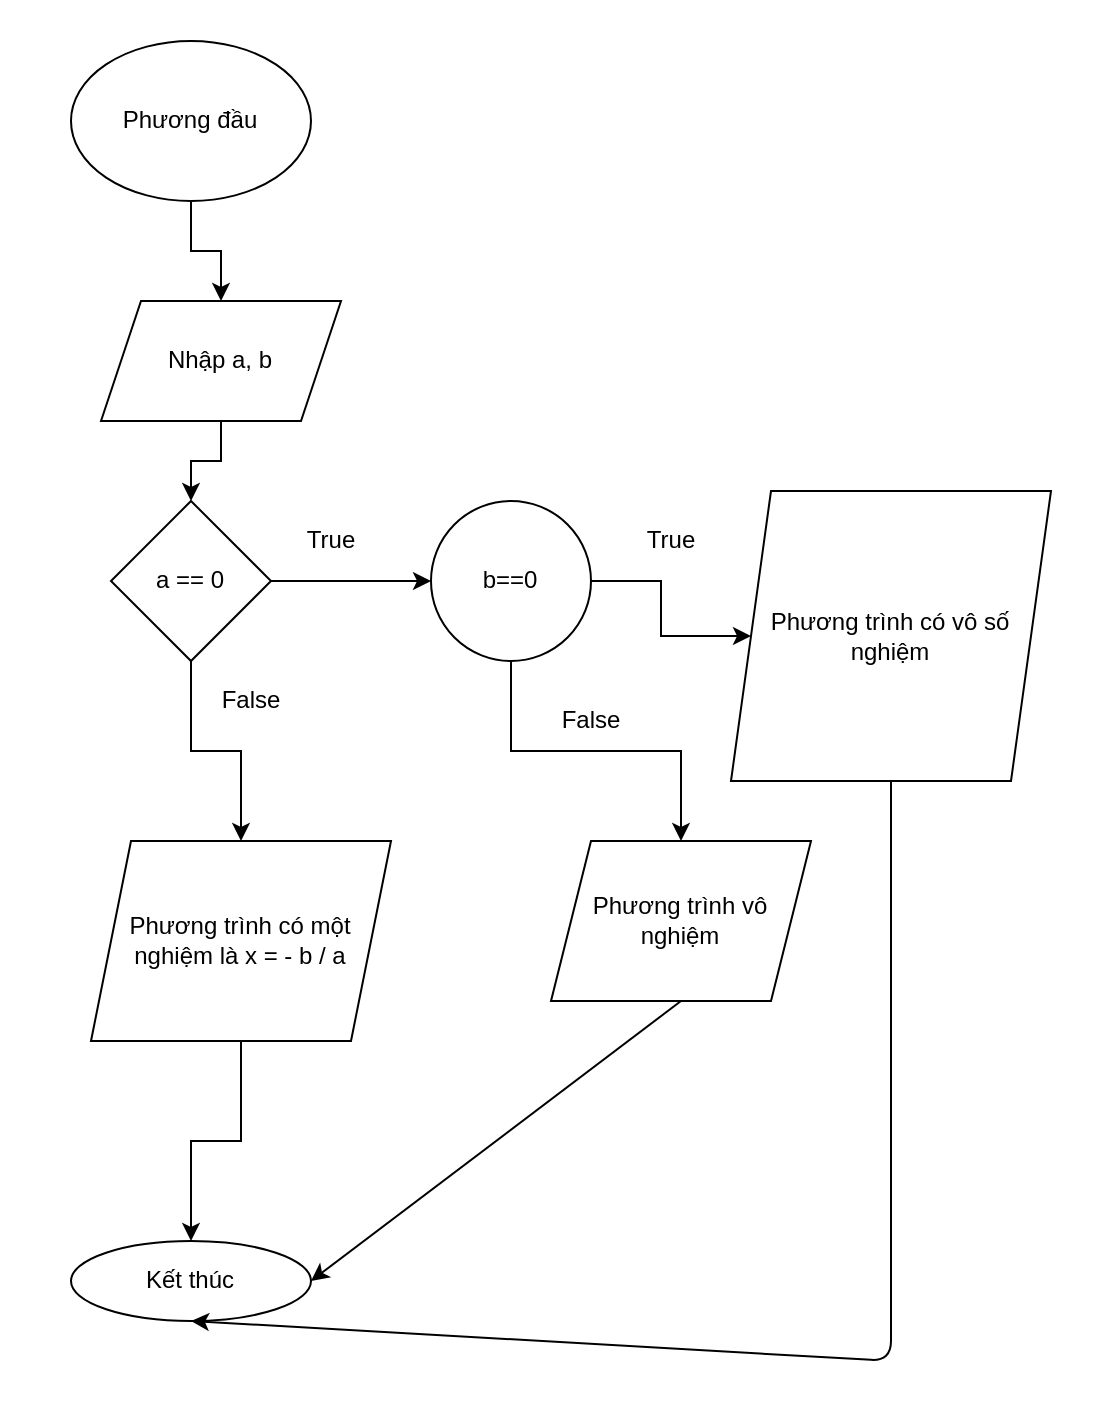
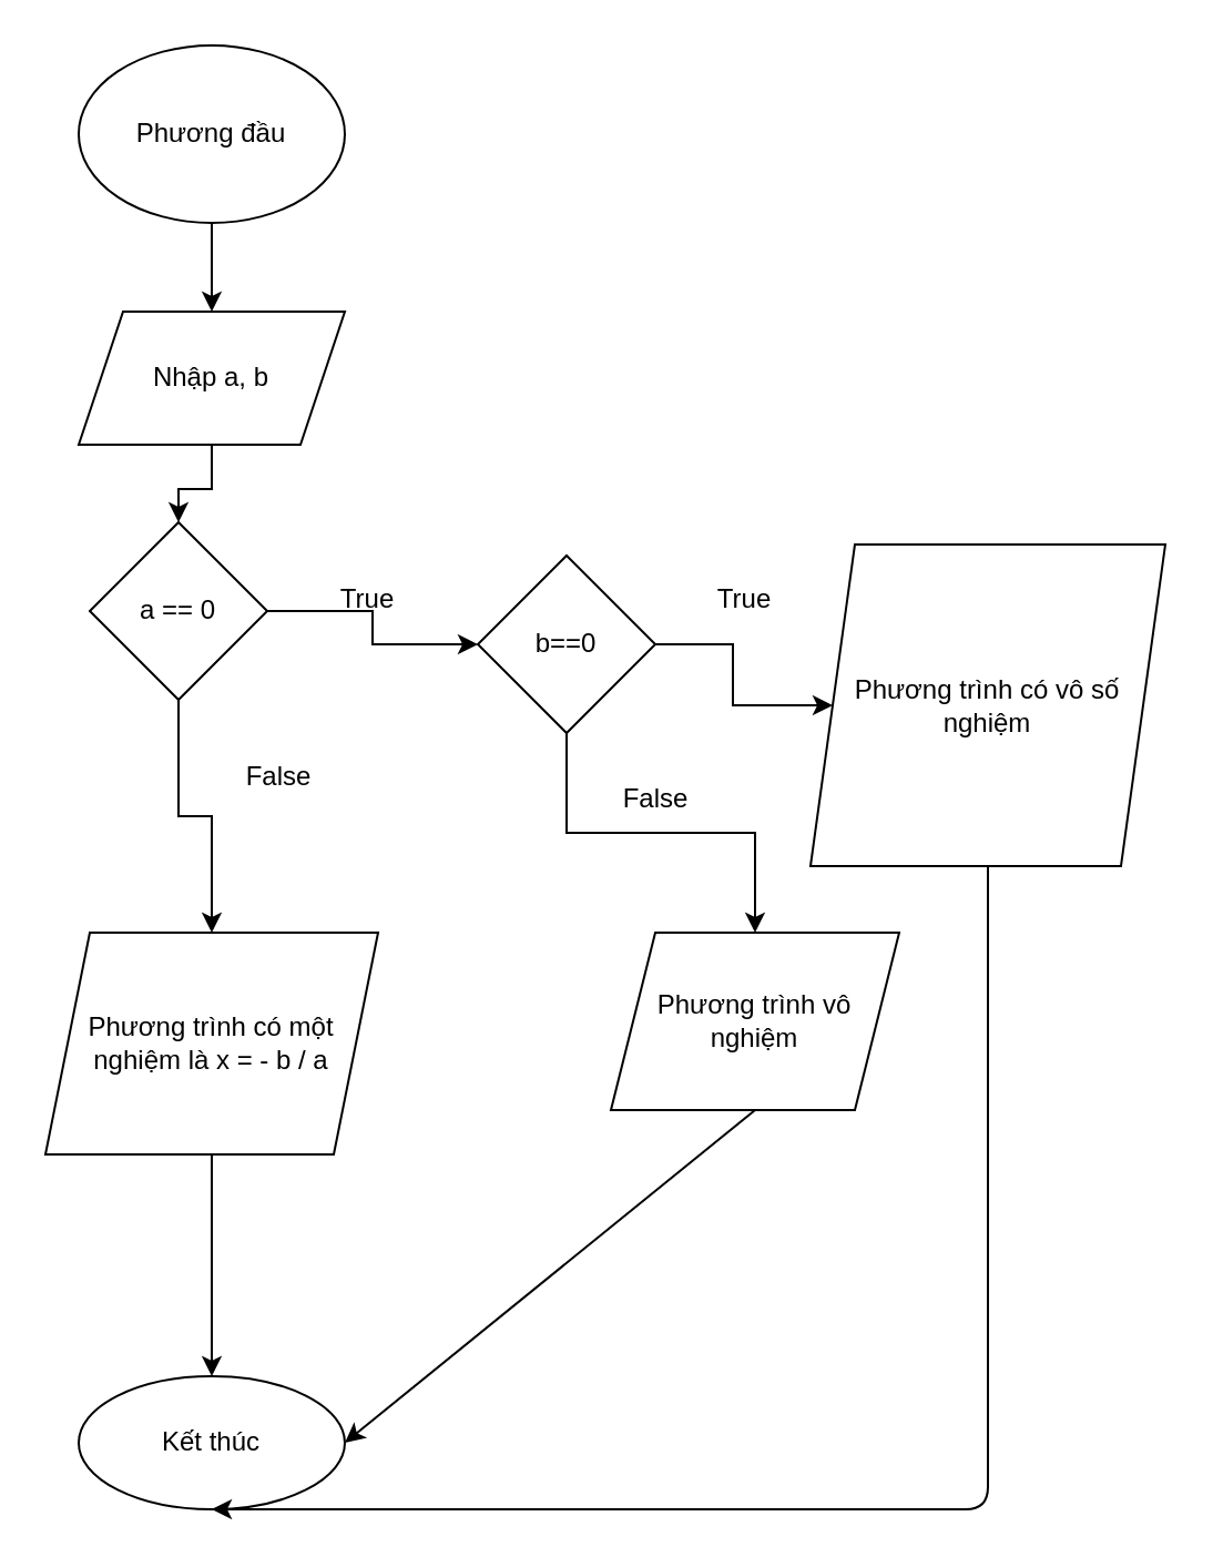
- <mxCell id="5" value="Nhập a, b" style="shape=parallelogram;perimeter=parallelogramPerimeter;whiteSpace=wrap;html=1;fixedSize=1;" vertex="1" parent="1"><mxGeometry x="50" y="150" width="120" height="60" as="geometry" /></mxCell>
+ <mxCell id="5" value="Nhập a, b" style="shape=parallelogram;perimeter=parallelogramPerimeter;whiteSpace=wrap;html=1;fixedSize=1;" vertex="1" parent="1"><mxGeometry x="35" y="140" width="120" height="60" as="geometry" /></mxCell>
- <mxCell id="8" value="a == 0" style="rhombus;whiteSpace=wrap;html=1;" vertex="1" parent="1"><mxGeometry x="55" y="250" width="80" height="80" as="geometry" /></mxCell>
+ <mxCell id="8" value="a == 0" style="rhombus;whiteSpace=wrap;html=1;" vertex="1" parent="1"><mxGeometry x="40" y="235" width="80" height="80" as="geometry" /></mxCell>
- <mxCell id="11" value="b==0" style="ellipse;whiteSpace=wrap;html=1;" vertex="1" parent="1"><mxGeometry x="215" y="250" width="80" height="80" as="geometry" /></mxCell>
+ <mxCell id="11" value="b==0" style="rhombus;whiteSpace=wrap;html=1;" vertex="1" parent="1"><mxGeometry x="215" y="250" width="80" height="80" as="geometry" /></mxCell>
- <mxCell id="19" value="&lt;span&gt;Phương trình có một nghiệm là x = - b / a&lt;/span&gt;" style="shape=parallelogram;perimeter=parallelogramPerimeter;whiteSpace=wrap;html=1;fixedSize=1;" vertex="1" parent="1"><mxGeometry x="45" y="420" width="150" height="100" as="geometry" /></mxCell>
+ <mxCell id="19" value="&lt;span&gt;Phương trình có một nghiệm là x = - b / a&lt;/span&gt;" style="shape=parallelogram;perimeter=parallelogramPerimeter;whiteSpace=wrap;html=1;fixedSize=1;" vertex="1" parent="1"><mxGeometry x="20" y="420" width="150" height="100" as="geometry" /></mxCell>
- <mxCell id="20" value="Kết thúc" style="ellipse;whiteSpace=wrap;html=1;" vertex="1" parent="1"><mxGeometry x="35" y="620" width="120" height="40" as="geometry" /></mxCell>
+ <mxCell id="20" value="Kết thúc" style="ellipse;whiteSpace=wrap;html=1;" vertex="1" parent="1"><mxGeometry x="35" y="620" width="120" height="60" as="geometry" /></mxCell>
